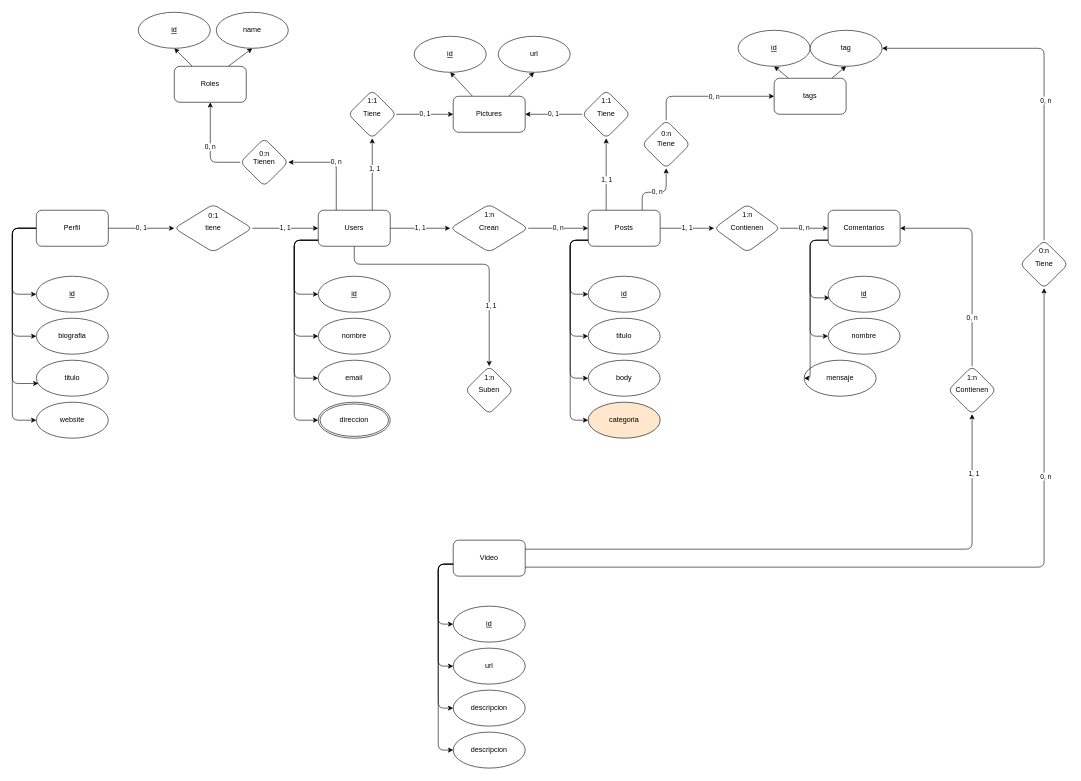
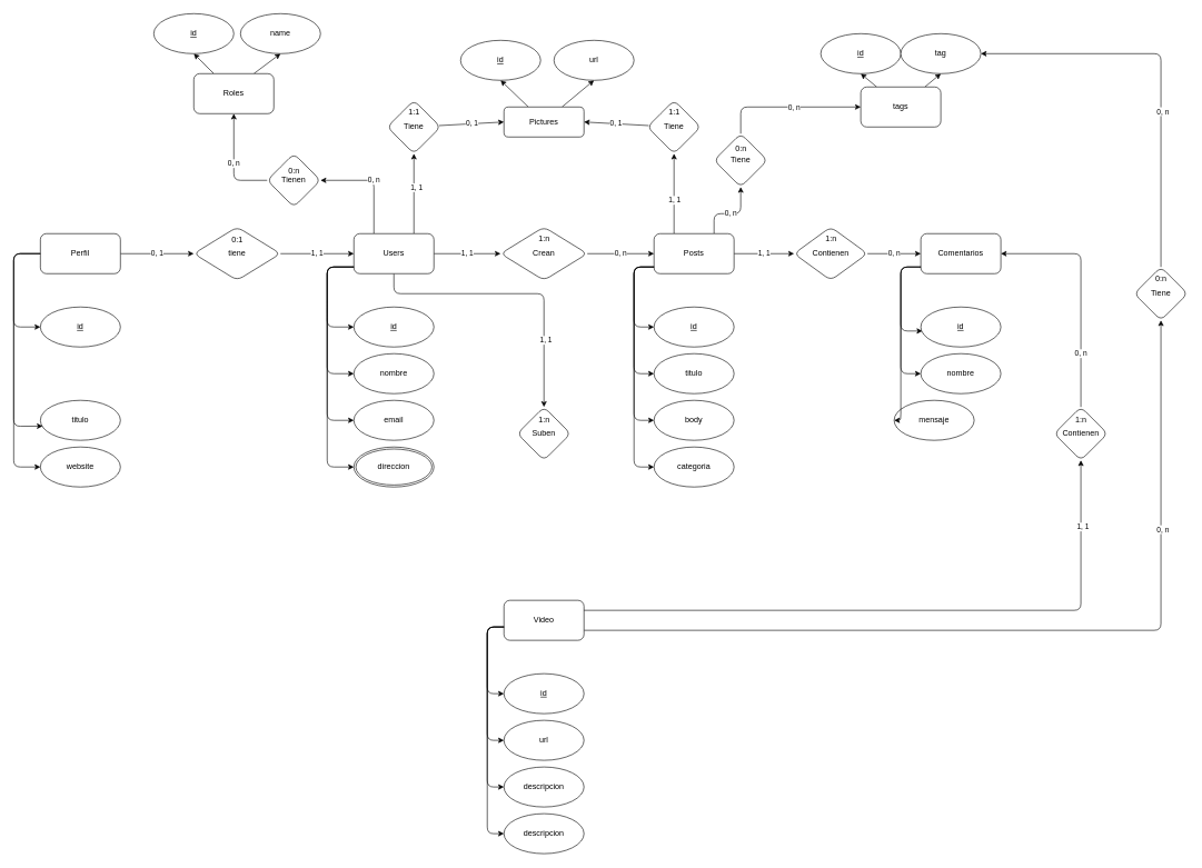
- <mxCell id="55" value="Pictures" style="whiteSpace=wrap;html=1;rounded=1;" parent="1" vertex="1"><mxGeometry x="755" y="160" width="120" height="60" as="geometry" /></mxCell>
+ <mxCell id="55" value="Pictures" style="whiteSpace=wrap;html=1;rounded=1;" parent="1" vertex="1"><mxGeometry x="755" y="160" width="120" height="45" as="geometry" /></mxCell>
- <mxCell id="15" style="edgeStyle=none;html=1;entryX=0;entryY=0.5;entryDx=0;entryDy=0;rounded=1;" edge="1" parent="1" source="16" target="20"><mxGeometry relative="1" as="geometry"><Array as="points"><mxPoint x="20" y="380" /><mxPoint x="20" y="560" /></Array></mxGeometry></mxCell>
- <mxCell id="20" value="biografia" style="ellipse;whiteSpace=wrap;html=1;rounded=1;" parent="1" vertex="1"><mxGeometry x="60" y="530" width="120" height="60" as="geometry" /></mxCell>
- <mxCell id="32" value="categoria" style="ellipse;whiteSpace=wrap;html=1;rounded=1;fillColor=#ffe6cc;" parent="1" vertex="1"><mxGeometry x="980" y="670" width="120" height="60" as="geometry" /></mxCell>
+ <mxCell id="32" value="categoria" style="ellipse;whiteSpace=wrap;html=1;rounded=1;" parent="1" vertex="1"><mxGeometry x="980" y="670" width="120" height="60" as="geometry" /></mxCell>
